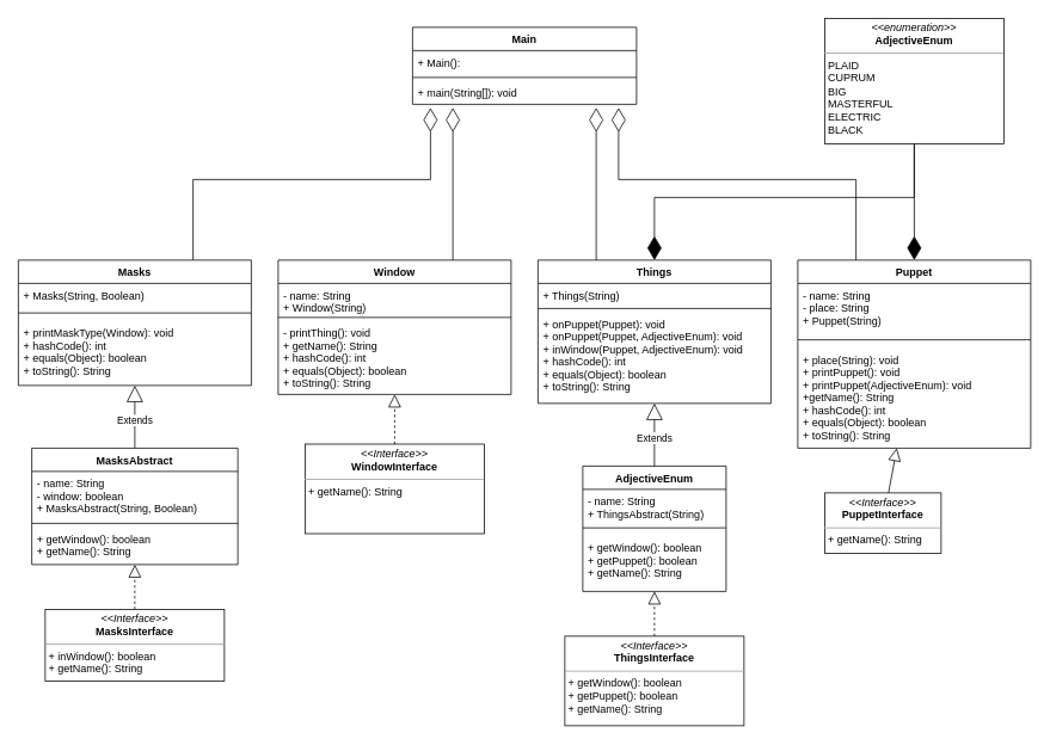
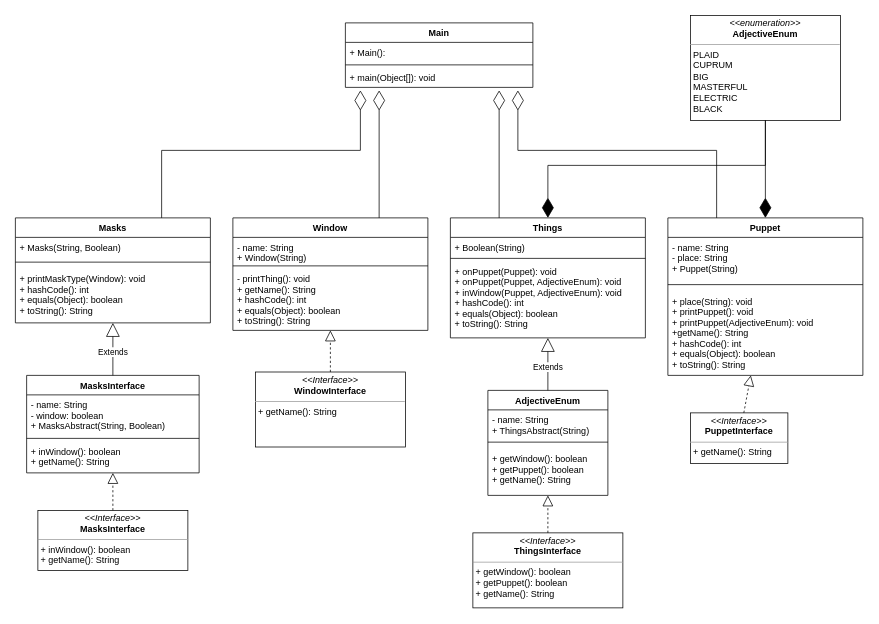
- <mxCell id="42" value="+ main(String[]): void" style="text;strokeColor=none;fillColor=none;align=left;verticalAlign=top;spacingLeft=4;spacingRight=4;overflow=hidden;rotatable=0;points=[[0,0.5],[1,0.5]];portConstraint=eastwest;" vertex="1" parent="39"><mxGeometry y="60" width="250" height="26" as="geometry" /></mxCell>
+ <mxCell id="42" value="+ main(Object[]): void" style="text;strokeColor=none;fillColor=none;align=left;verticalAlign=top;spacingLeft=4;spacingRight=4;overflow=hidden;rotatable=0;points=[[0,0.5],[1,0.5]];portConstraint=eastwest;" vertex="1" parent="39"><mxGeometry y="60" width="250" height="26" as="geometry" /></mxCell>
- <mxCell id="3" value="+ Things(String)" style="text;strokeColor=none;fillColor=none;align=left;verticalAlign=top;spacingLeft=4;spacingRight=4;overflow=hidden;rotatable=0;points=[[0,0.5],[1,0.5]];portConstraint=eastwest;" vertex="1" parent="2"><mxGeometry y="26" width="260" height="24" as="geometry" /></mxCell>
+ <mxCell id="3" value="+ Boolean(String)" style="text;strokeColor=none;fillColor=none;align=left;verticalAlign=top;spacingLeft=4;spacingRight=4;overflow=hidden;rotatable=0;points=[[0,0.5],[1,0.5]];portConstraint=eastwest;" vertex="1" parent="2"><mxGeometry y="26" width="260" height="24" as="geometry" /></mxCell>
- <mxCell id="25" value="MasksAbstract" style="swimlane;fontStyle=1;align=center;verticalAlign=top;childLayout=stackLayout;horizontal=1;startSize=26;horizontalStack=0;resizeParent=1;resizeParentMax=0;resizeLast=0;collapsible=1;marginBottom=0;" vertex="1" parent="1"><mxGeometry x="35" y="500" width="230" height="130" as="geometry" /></mxCell>
+ <mxCell id="25" value="MasksInterface" style="swimlane;fontStyle=1;align=center;verticalAlign=top;childLayout=stackLayout;horizontal=1;startSize=26;horizontalStack=0;resizeParent=1;resizeParentMax=0;resizeLast=0;collapsible=1;marginBottom=0;" vertex="1" parent="1"><mxGeometry x="35" y="500" width="230" height="130" as="geometry" /></mxCell>
- <mxCell id="35" value="" style="endArrow=block;dashed=0;endFill=0;endSize=12;html=1;rounded=0;" edge="1" parent="1" source="34" target="17"><mxGeometry width="160" relative="1" as="geometry"><mxPoint x="1019.41" y="551" as="sourcePoint" /><mxPoint x="1019.41" y="495.5" as="targetPoint" /></mxGeometry></mxCell>
+ <mxCell id="35" value="" style="endArrow=block;dashed=1;endFill=0;endSize=12;html=1;rounded=0;" edge="1" parent="1" source="34" target="17"><mxGeometry width="160" relative="1" as="geometry"><mxPoint x="1019.41" y="551" as="sourcePoint" /><mxPoint x="1019.41" y="495.5" as="targetPoint" /></mxGeometry></mxCell>
- <mxCell id="28" value="+ getWindow(): boolean&#10;+ getName(): String" style="text;strokeColor=none;fillColor=none;align=left;verticalAlign=top;spacingLeft=4;spacingRight=4;overflow=hidden;rotatable=0;points=[[0,0.5],[1,0.5]];portConstraint=eastwest;" vertex="1" parent="25"><mxGeometry y="88" width="230" height="42" as="geometry" /></mxCell>
+ <mxCell id="28" value="+ inWindow(): boolean&#10;+ getName(): String" style="text;strokeColor=none;fillColor=none;align=left;verticalAlign=top;spacingLeft=4;spacingRight=4;overflow=hidden;rotatable=0;points=[[0,0.5],[1,0.5]];portConstraint=eastwest;" vertex="1" parent="25"><mxGeometry y="88" width="230" height="42" as="geometry" /></mxCell>
